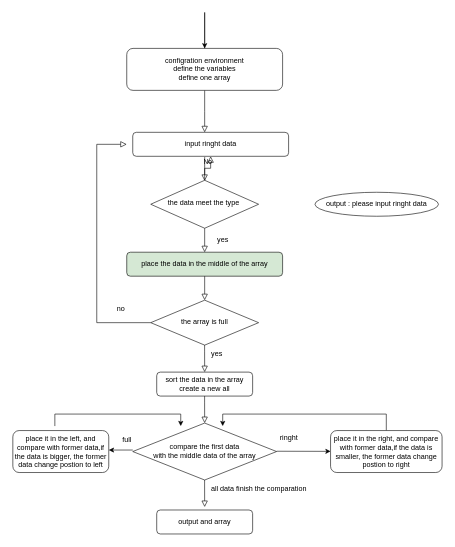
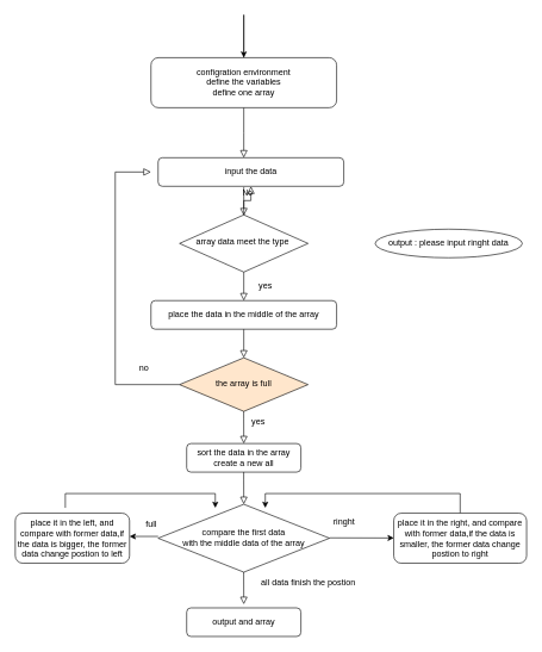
- <mxCell id="9" value="input ringht data" style="rounded=1;whiteSpace=wrap;html=1;fontSize=12;glass=0;strokeWidth=1;shadow=0;" vertex="1" parent="1"><mxGeometry x="220.92" y="220" width="260" height="40" as="geometry" /></mxCell>
+ <mxCell id="9" value="input the data" style="rounded=1;whiteSpace=wrap;html=1;fontSize=12;glass=0;strokeWidth=1;shadow=0;" vertex="1" parent="1"><mxGeometry x="220.92" y="220" width="260" height="40" as="geometry" /></mxCell>
- <mxCell id="6" value="the data meet the type&amp;nbsp;" style="rhombus;whiteSpace=wrap;html=1;shadow=0;fontFamily=Helvetica;fontSize=12;align=center;strokeWidth=1;spacing=6;spacingTop=-4;" parent="1" vertex="1"><mxGeometry x="250.92" y="300" width="180" height="80" as="geometry" /></mxCell>
+ <mxCell id="6" value="array data meet the type&amp;nbsp;" style="rhombus;whiteSpace=wrap;html=1;shadow=0;fontFamily=Helvetica;fontSize=12;align=center;strokeWidth=1;spacing=6;spacingTop=-4;" parent="1" vertex="1"><mxGeometry x="250.92" y="300" width="180" height="80" as="geometry" /></mxCell>
- <mxCell id="10" value="place the data in the middle of the array" style="rounded=1;whiteSpace=wrap;html=1;fontSize=12;glass=0;strokeWidth=1;shadow=0;fillColor=#d5e8d4;" vertex="1" parent="1"><mxGeometry x="210.92" y="420" width="260" height="40" as="geometry" /></mxCell>
+ <mxCell id="10" value="place the data in the middle of the array" style="rounded=1;whiteSpace=wrap;html=1;fontSize=12;glass=0;strokeWidth=1;shadow=0;" vertex="1" parent="1"><mxGeometry x="210.92" y="420" width="260" height="40" as="geometry" /></mxCell>
- <mxCell id="11" value="the array is full" style="rhombus;whiteSpace=wrap;html=1;shadow=0;fontFamily=Helvetica;fontSize=12;align=center;strokeWidth=1;spacing=6;spacingTop=-4;" vertex="1" parent="1"><mxGeometry x="250.92" y="500" width="180" height="75" as="geometry" /></mxCell>
+ <mxCell id="11" value="the array is full" style="rhombus;whiteSpace=wrap;html=1;shadow=0;fontFamily=Helvetica;fontSize=12;align=center;strokeWidth=1;spacing=6;spacingTop=-4;fillColor=#ffe6cc;" vertex="1" parent="1"><mxGeometry x="250.92" y="500" width="180" height="75" as="geometry" /></mxCell>
- <mxCell id="31" value="all data finish the comparation" style="text;html=1;align=center;verticalAlign=middle;resizable=0;points=[];autosize=1;strokeColor=none;fillColor=none;" vertex="1" parent="1"><mxGeometry x="340.92" y="800" width="180" height="30" as="geometry" /></mxCell>
+ <mxCell id="31" value="all data finish the postion" style="text;html=1;align=center;verticalAlign=middle;resizable=0;points=[];autosize=1;strokeColor=none;fillColor=none;" vertex="1" parent="1"><mxGeometry x="340.92" y="800" width="180" height="30" as="geometry" /></mxCell>
